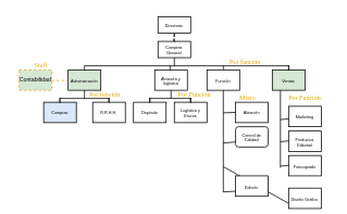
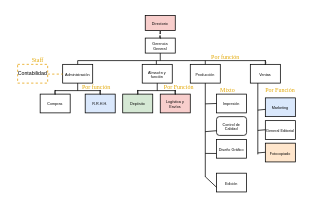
- <mxCell id="15" value="Directorio" style="rounded=0;whiteSpace=wrap;html=1;fontSize=5;" parent="1" vertex="1"><mxGeometry x="193" y="20" width="40" height="20" as="geometry" /></mxCell>
+ <mxCell id="15" value="Directorio" style="rounded=0;whiteSpace=wrap;html=1;fontSize=5;fillColor=#f8cecc;" parent="1" vertex="1"><mxGeometry x="193" y="20" width="40" height="20" as="geometry" /></mxCell>
- <mxCell id="2" value="Compras General" style="rounded=0;whiteSpace=wrap;html=1;fontSize=5;" parent="1" vertex="1"><mxGeometry x="193" y="50" width="40" height="20" as="geometry" /></mxCell>
+ <mxCell id="2" value="Gerencia General" style="rounded=0;whiteSpace=wrap;html=1;fontSize=5;" parent="1" vertex="1"><mxGeometry x="193" y="50" width="40" height="20" as="geometry" /></mxCell>
- <mxCell id="30" value="&lt;font style=&quot;font-size: 7px;&quot;&gt;Contabilidad&lt;/font&gt;" style="rounded=0;whiteSpace=wrap;html=1;fontSize=5;dashed=1;strokeColor=#e69f05;fillColor=#d5e8d4;" parent="1" vertex="1"><mxGeometry x="23" y="85" width="40" height="25" as="geometry" /></mxCell>
+ <mxCell id="30" value="&lt;font style=&quot;font-size: 7px;&quot;&gt;Contabilidad&lt;/font&gt;" style="rounded=0;whiteSpace=wrap;html=1;fontSize=5;dashed=1;strokeColor=#e69f05;" parent="1" vertex="1"><mxGeometry x="23" y="85" width="40" height="25" as="geometry" /></mxCell>
- <mxCell id="4" value="Administración" style="rounded=0;whiteSpace=wrap;html=1;fontSize=5;fillColor=#d5e8d4;" parent="1" vertex="1"><mxGeometry x="83" y="85" width="40" height="25" as="geometry" /></mxCell>
+ <mxCell id="4" value="Administración" style="rounded=0;whiteSpace=wrap;html=1;fontSize=5;" parent="1" vertex="1"><mxGeometry x="83" y="85" width="40" height="25" as="geometry" /></mxCell>
- <mxCell id="6" value="Almacén y logística" style="rounded=0;whiteSpace=wrap;html=1;fontSize=5;" parent="1" vertex="1"><mxGeometry x="189" y="85" width="40" height="25" as="geometry" /></mxCell>
+ <mxCell id="6" value="Almacén y función" style="rounded=0;whiteSpace=wrap;html=1;fontSize=5;" parent="1" vertex="1"><mxGeometry x="189" y="85" width="40" height="25" as="geometry" /></mxCell>
- <mxCell id="5" value="Función" style="rounded=0;whiteSpace=wrap;html=1;fontSize=5;" parent="1" vertex="1"><mxGeometry x="253" y="85" width="40" height="25" as="geometry" /></mxCell>
+ <mxCell id="5" value="Producción" style="rounded=0;whiteSpace=wrap;html=1;fontSize=5;" parent="1" vertex="1"><mxGeometry x="253" y="85" width="40" height="25" as="geometry" /></mxCell>
- <mxCell id="19" value="Ventas" style="rounded=0;whiteSpace=wrap;html=1;fontSize=5;fillColor=#d5e8d4;" parent="1" vertex="1"><mxGeometry x="333" y="85" width="40" height="25" as="geometry" /></mxCell>
+ <mxCell id="19" value="Ventas" style="rounded=0;whiteSpace=wrap;html=1;fontSize=5;" parent="1" vertex="1"><mxGeometry x="333" y="85" width="40" height="25" as="geometry" /></mxCell>
- <mxCell id="34" value="Compras" style="rounded=0;whiteSpace=wrap;html=1;fontSize=5;fillColor=#dae8fc;" parent="1" vertex="1"><mxGeometry x="53" y="124.66" width="40" height="25" as="geometry" /></mxCell>
+ <mxCell id="34" value="Compras" style="rounded=0;whiteSpace=wrap;html=1;fontSize=5;" parent="1" vertex="1"><mxGeometry x="53" y="124.66" width="40" height="25" as="geometry" /></mxCell>
- <mxCell id="36" value="R.R.H.H." style="rounded=0;whiteSpace=wrap;html=1;fontSize=5;" parent="1" vertex="1"><mxGeometry x="113" y="124.66" width="40" height="25" as="geometry" /></mxCell>
+ <mxCell id="36" value="R.R.H.H." style="rounded=0;whiteSpace=wrap;html=1;fontSize=5;fillColor=#dae8fc;" parent="1" vertex="1"><mxGeometry x="113" y="124.66" width="40" height="25" as="geometry" /></mxCell>
- <mxCell id="40" value="Depósito" style="rounded=0;whiteSpace=wrap;html=1;fontSize=5;" parent="1" vertex="1"><mxGeometry x="163" y="124.66" width="40" height="25" as="geometry" /></mxCell>
+ <mxCell id="40" value="Depósito" style="rounded=0;whiteSpace=wrap;html=1;fontSize=5;fillColor=#d5e8d4;" parent="1" vertex="1"><mxGeometry x="163" y="124.66" width="40" height="25" as="geometry" /></mxCell>
- <mxCell id="42" value="Logística y Envíos" style="rounded=0;whiteSpace=wrap;html=1;fontSize=5;" parent="1" vertex="1"><mxGeometry x="213" y="124.66" width="40" height="25" as="geometry" /></mxCell>
+ <mxCell id="42" value="Logística y Envíos" style="rounded=0;whiteSpace=wrap;html=1;fontSize=5;fillColor=#f8cecc;" parent="1" vertex="1"><mxGeometry x="213" y="124.66" width="40" height="25" as="geometry" /></mxCell>
- <mxCell id="13" value="Almacén" style="rounded=0;whiteSpace=wrap;html=1;fontSize=5;" parent="1" vertex="1"><mxGeometry x="288" y="124.66" width="40" height="25" as="geometry" /></mxCell>
+ <mxCell id="13" value="Impresión" style="rounded=0;whiteSpace=wrap;html=1;fontSize=5;" parent="1" vertex="1"><mxGeometry x="288" y="124.66" width="40" height="25" as="geometry" /></mxCell>
- <mxCell id="44" value="Marketing" style="rounded=0;whiteSpace=wrap;html=1;fontSize=5;" parent="1" vertex="1"><mxGeometry x="353" y="129.66" width="40" height="25" as="geometry" /></mxCell>
+ <mxCell id="44" value="Marketing" style="rounded=0;whiteSpace=wrap;html=1;fontSize=5;fillColor=#dae8fc;" parent="1" vertex="1"><mxGeometry x="353" y="129.66" width="40" height="25" as="geometry" /></mxCell>
- <mxCell id="46" value="Productos Editorial" style="rounded=0;whiteSpace=wrap;html=1;fontSize=5;" parent="1" vertex="1"><mxGeometry x="353" y="160" width="40" height="25" as="geometry" /></mxCell>
+ <mxCell id="46" value="General Editorial" style="rounded=0;whiteSpace=wrap;html=1;fontSize=5;" parent="1" vertex="1"><mxGeometry x="353" y="160" width="40" height="25" as="geometry" /></mxCell>
- <mxCell id="49" value="Fotocopiado" style="rounded=0;whiteSpace=wrap;html=1;fontSize=5;" parent="1" vertex="1"><mxGeometry x="353" y="190" width="40" height="25" as="geometry" /></mxCell>
+ <mxCell id="49" value="Fotocopiado" style="rounded=0;whiteSpace=wrap;html=1;fontSize=5;fillColor=#ffe6cc;" parent="1" vertex="1"><mxGeometry x="353" y="190" width="40" height="25" as="geometry" /></mxCell>
- <mxCell id="22" value="Edición" style="rounded=0;whiteSpace=wrap;html=1;fontSize=5;" parent="1" vertex="1"><mxGeometry x="288" y="215" width="40" height="25" as="geometry" /></mxCell>
+ <mxCell id="22" value="Edición" style="rounded=0;whiteSpace=wrap;html=1;fontSize=5;" parent="1" vertex="1"><mxGeometry x="288" y="230" width="40" height="25" as="geometry" /></mxCell>
- <mxCell id="18" value="Diseño Gráfico" style="rounded=0;whiteSpace=wrap;html=1;fontSize=5;" parent="1" vertex="1"><mxGeometry x="353" y="230" width="40" height="25" as="geometry" /></mxCell>
+ <mxCell id="18" value="Diseño Gráfico" style="rounded=0;whiteSpace=wrap;html=1;fontSize=5;" parent="1" vertex="1"><mxGeometry x="288" y="185" width="40" height="25" as="geometry" /></mxCell>
